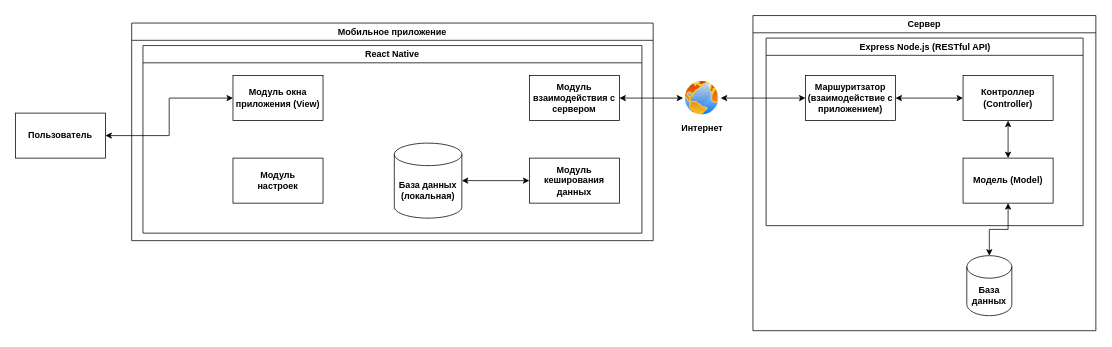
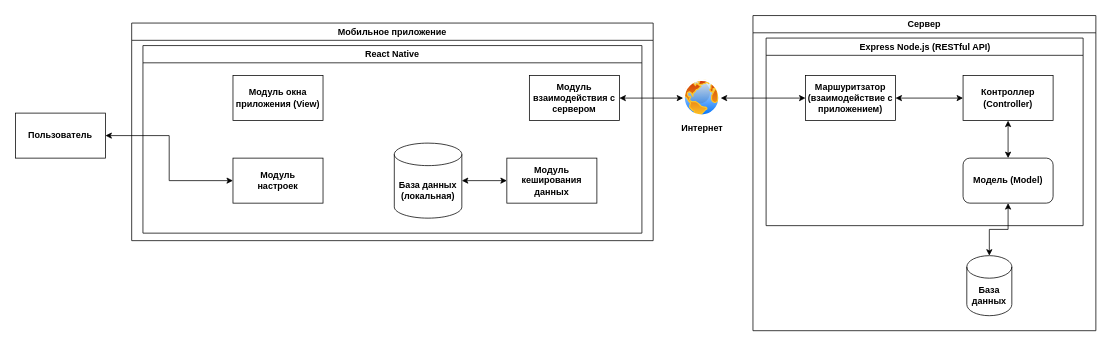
- <mxCell id="19" style="edgeStyle=orthogonalEdgeStyle;rounded=0;orthogonalLoop=1;jettySize=auto;html=1;startArrow=classic;startFill=1;" edge="1" parent="12" source="18" target="17"><mxGeometry relative="1" as="geometry" /></mxCell>
+ <mxCell id="19" style="edgeStyle=orthogonalEdgeStyle;rounded=0;orthogonalLoop=1;jettySize=auto;html=1;entryX=0;entryY=0.5;entryDx=0;entryDy=0;startArrow=classic;startFill=1;" edge="1" parent="12" source="18" target="15"><mxGeometry relative="1" as="geometry" /></mxCell>
- <mxCell id="13" value="&lt;b&gt;Модуль кеширования данных&lt;br&gt;&lt;/b&gt;" style="rounded=0;whiteSpace=wrap;html=1;" parent="12" vertex="1"><mxGeometry x="515" y="150" width="120" height="60" as="geometry" /></mxCell>
+ <mxCell id="13" value="&lt;b&gt;Модуль кеширования данных&lt;br&gt;&lt;/b&gt;" style="rounded=0;whiteSpace=wrap;html=1;" parent="12" vertex="1"><mxGeometry x="485" y="150" width="120" height="60" as="geometry" /></mxCell>
- <mxCell id="8" value="Модель (Model)" style="rounded=0;whiteSpace=wrap;html=1;fontStyle=1" vertex="1" parent="3"><mxGeometry x="262.5" y="160" width="120" height="60" as="geometry" /></mxCell>
+ <mxCell id="8" value="Модель (Model)" style="whiteSpace=wrap;html=1;fontStyle=1;rounded=1;" vertex="1" parent="3"><mxGeometry x="262.5" y="160" width="120" height="60" as="geometry" /></mxCell>
